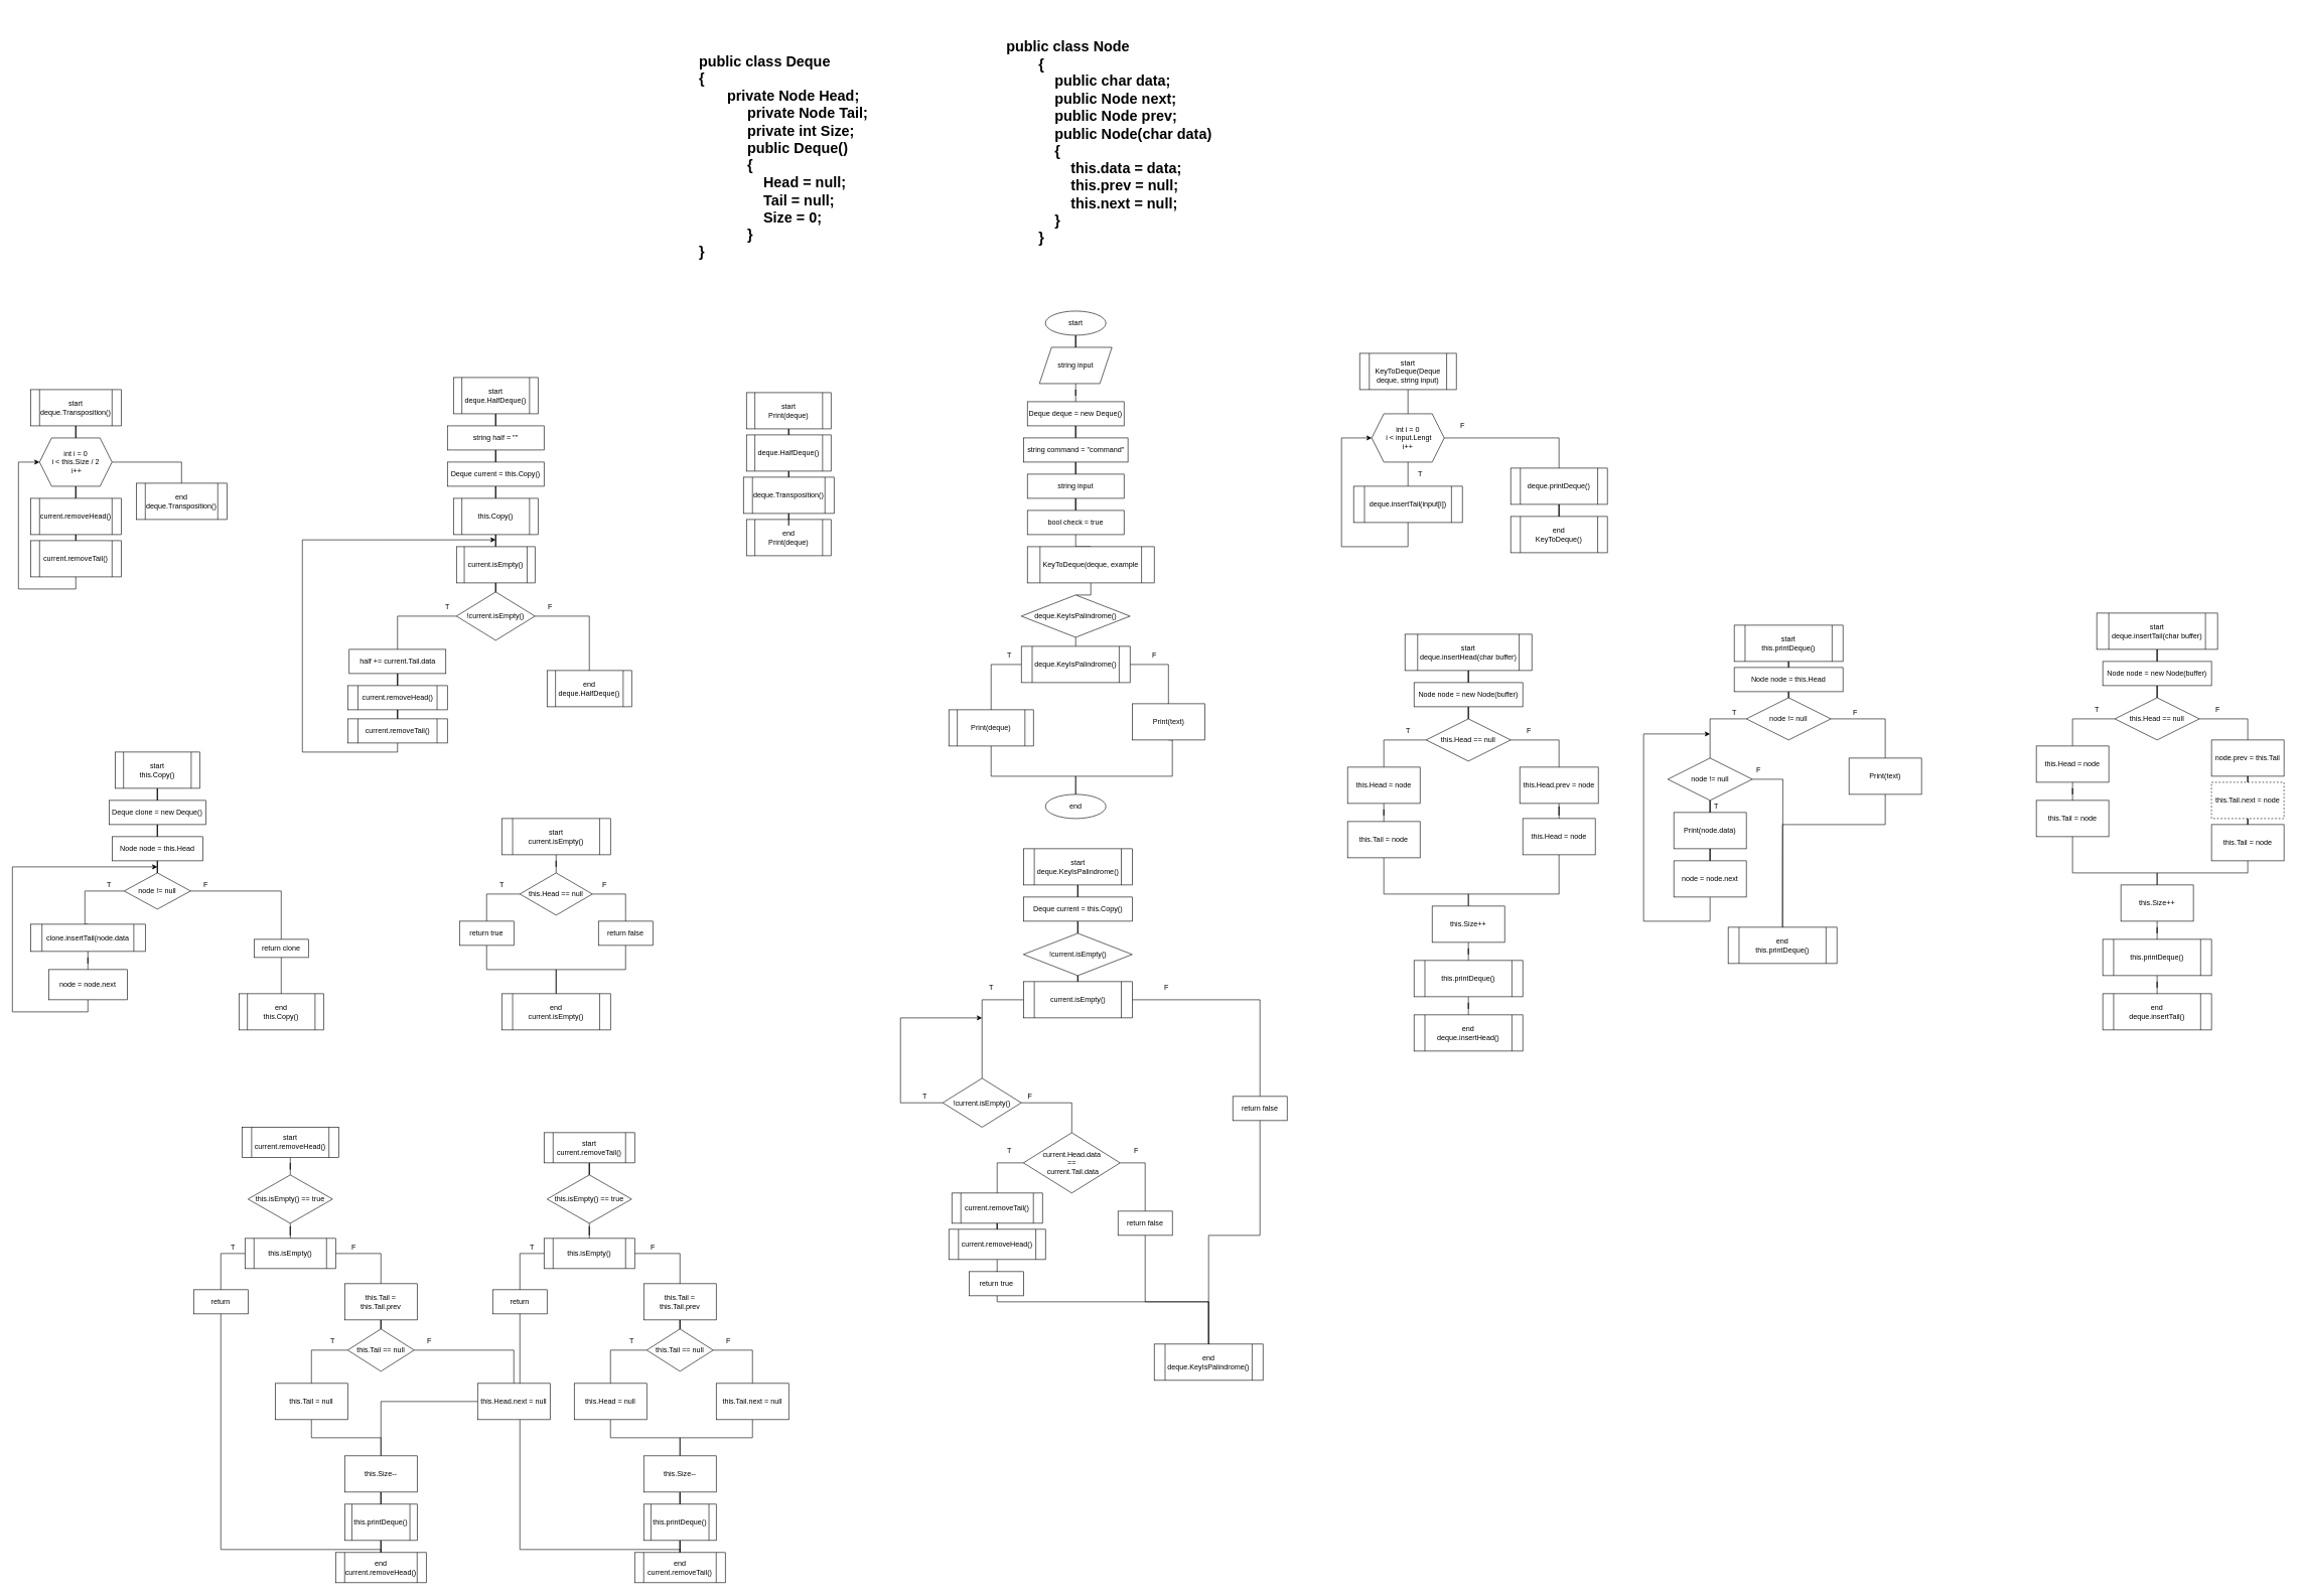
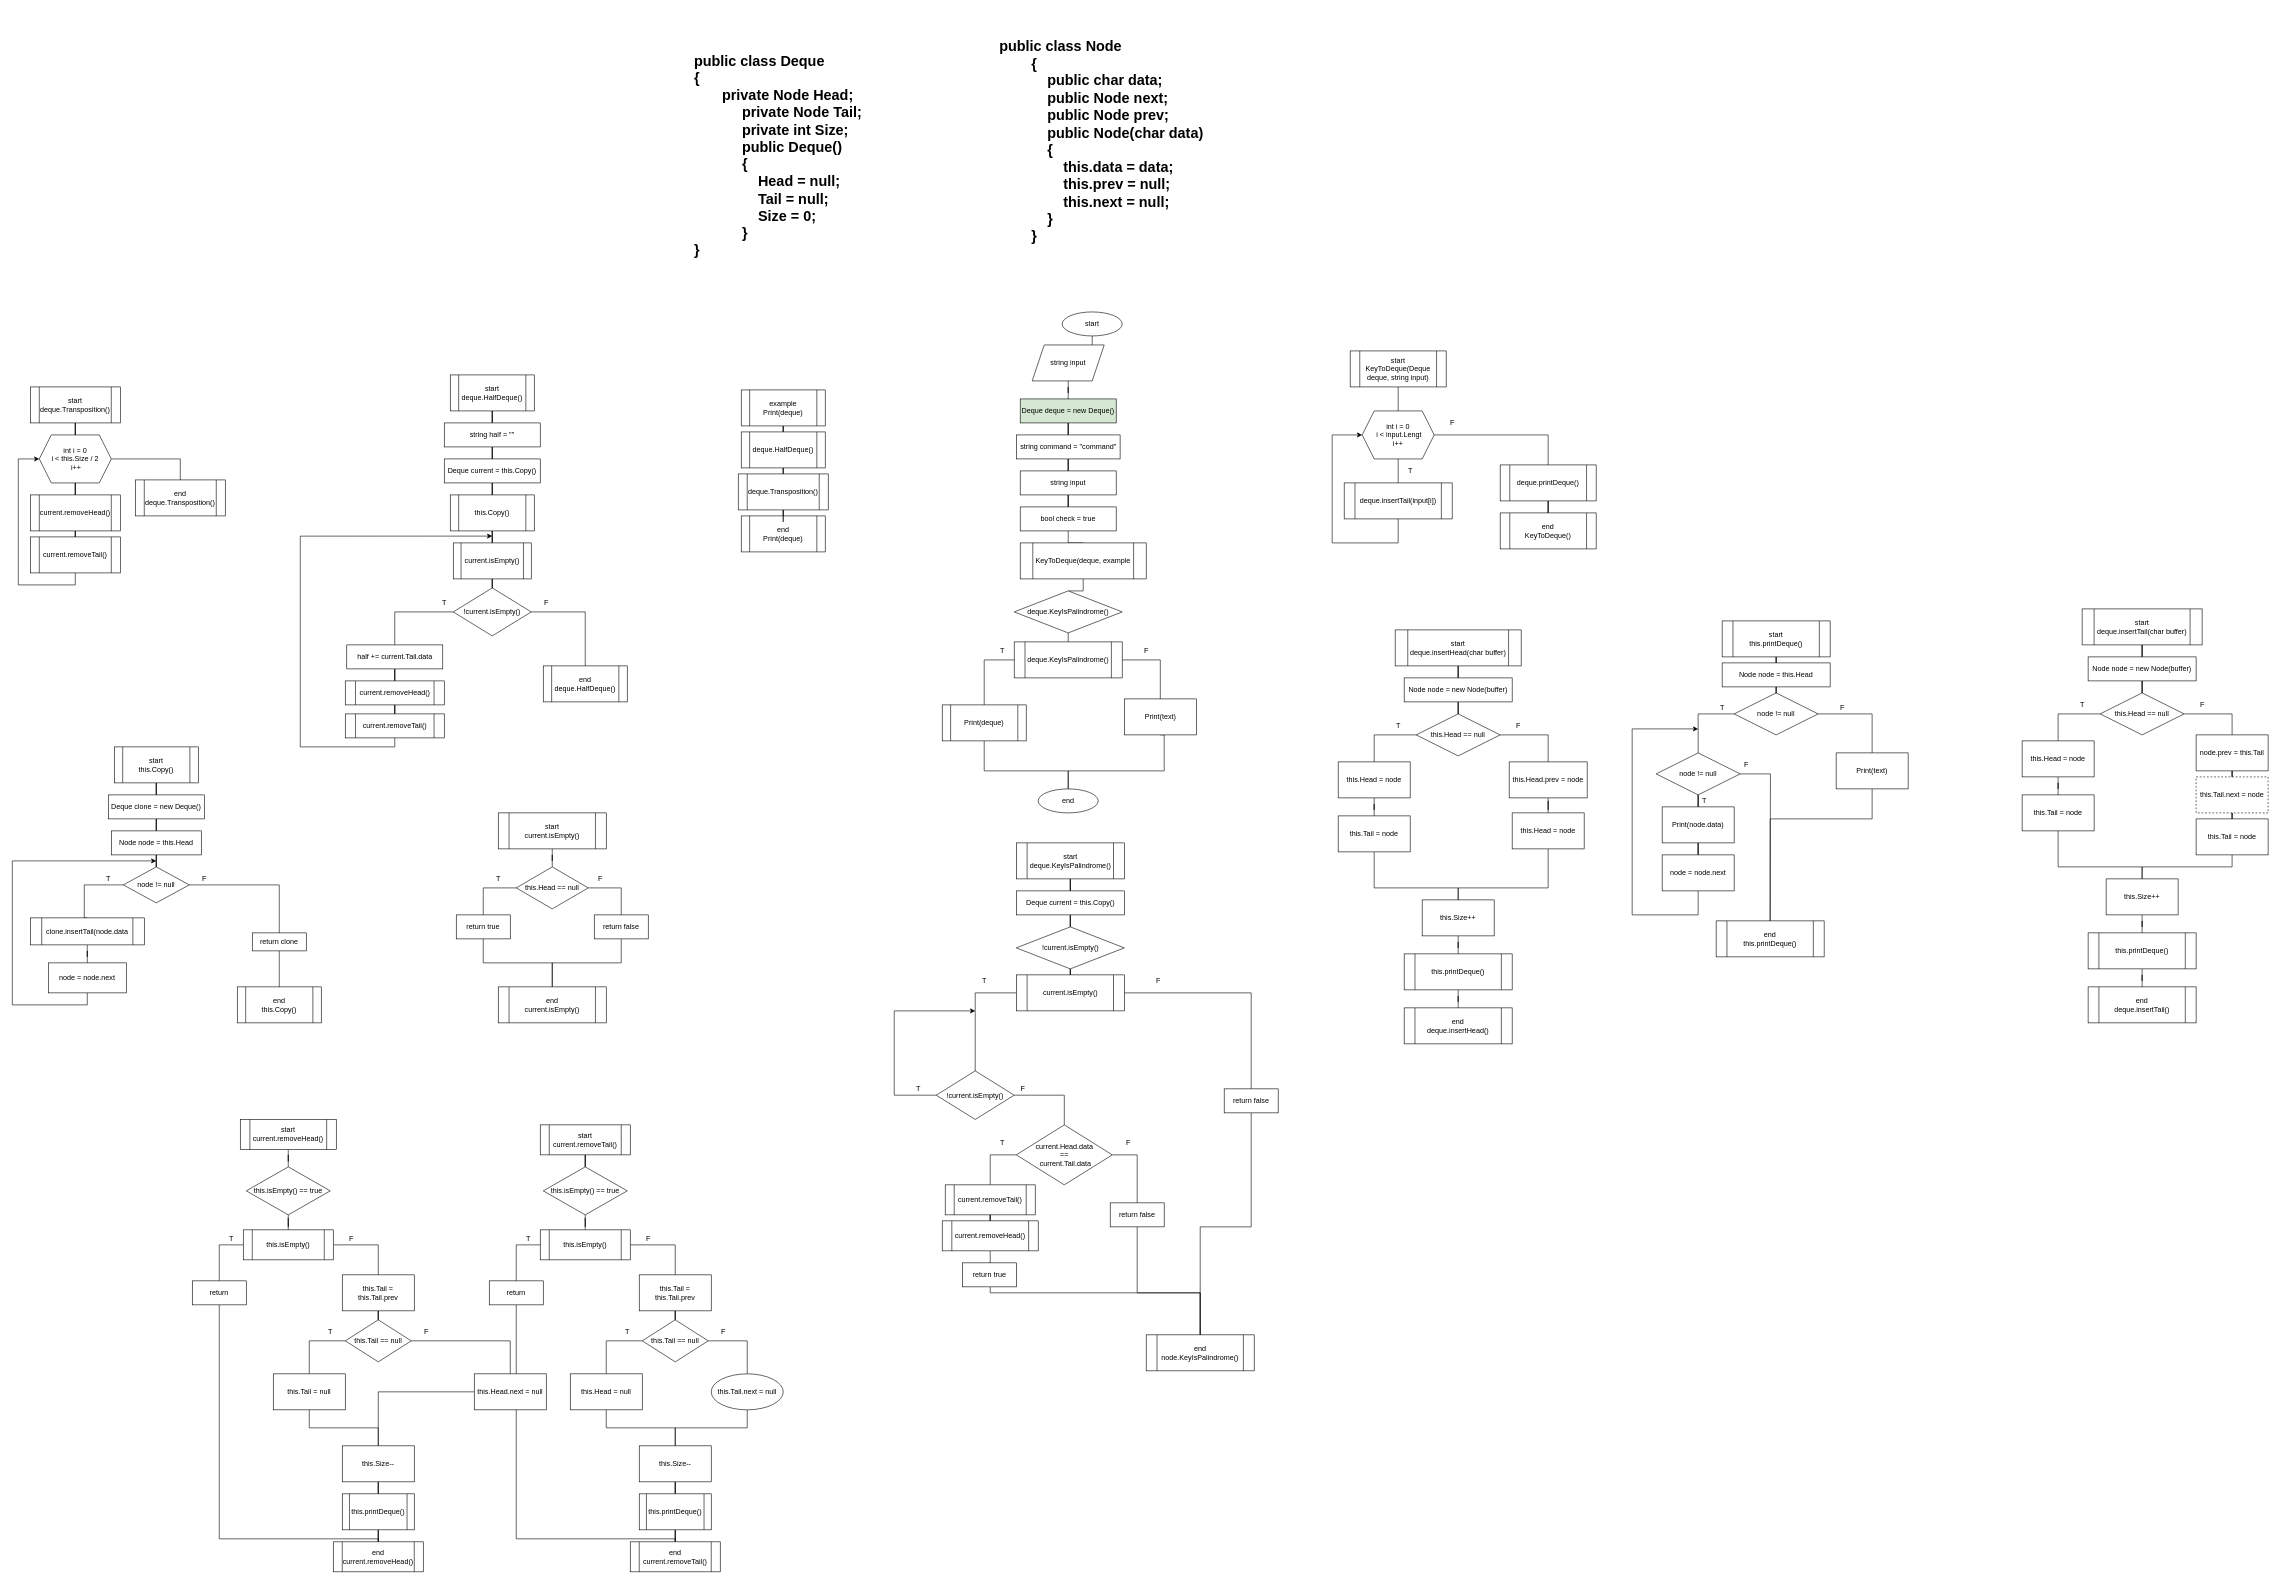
- <mxCell id="3" value="start" style="ellipse;whiteSpace=wrap;html=1;" vertex="1" parent="1"><mxGeometry x="1730" y="514" width="100" height="40" as="geometry" /></mxCell>
+ <mxCell id="3" value="start" style="ellipse;whiteSpace=wrap;html=1;" vertex="1" parent="1"><mxGeometry x="1770" y="519" width="100" height="40" as="geometry" /></mxCell>
- <mxCell id="184" value="start&lt;br&gt;Print(deque)" style="shape=process;whiteSpace=wrap;html=1;backgroundOutline=1;" vertex="1" parent="1"><mxGeometry x="1235" y="649" width="140" height="60" as="geometry" /></mxCell>
+ <mxCell id="184" value="example&lt;br&gt;Print(deque)" style="shape=process;whiteSpace=wrap;html=1;backgroundOutline=1;" vertex="1" parent="1"><mxGeometry x="1235" y="649" width="140" height="60" as="geometry" /></mxCell>
- <mxCell id="6" value="Deque deque = new Deque()" style="rounded=0;whiteSpace=wrap;html=1;" vertex="1" parent="1"><mxGeometry x="1700" y="664" width="160" height="40" as="geometry" /></mxCell>
+ <mxCell id="6" value="Deque deque = new Deque()" style="rounded=0;whiteSpace=wrap;html=1;fillColor=#d5e8d4;" vertex="1" parent="1"><mxGeometry x="1700" y="664" width="160" height="40" as="geometry" /></mxCell>
- <mxCell id="87" value="end&lt;br&gt;deque.KeyIsPalindrome()" style="shape=process;whiteSpace=wrap;html=1;backgroundOutline=1;" vertex="1" parent="1"><mxGeometry x="1910" y="2224" width="180" height="60" as="geometry" /></mxCell>
+ <mxCell id="87" value="end&lt;br&gt;node.KeyIsPalindrome()" style="shape=process;whiteSpace=wrap;html=1;backgroundOutline=1;" vertex="1" parent="1"><mxGeometry x="1910" y="2224" width="180" height="60" as="geometry" /></mxCell>
- <mxCell id="147" value="this.Tail.next = null" style="rounded=0;whiteSpace=wrap;html=1;" vertex="1" parent="1"><mxGeometry x="1185" y="2289" width="120" height="60" as="geometry" /></mxCell>
+ <mxCell id="147" value="this.Tail.next = null" style="ellipse;whiteSpace=wrap;html=1;" vertex="1" parent="1"><mxGeometry x="1185" y="2289" width="120" height="60" as="geometry" /></mxCell>
